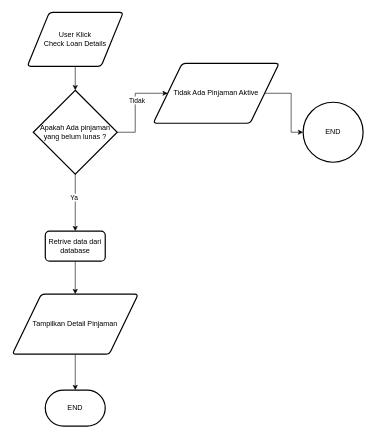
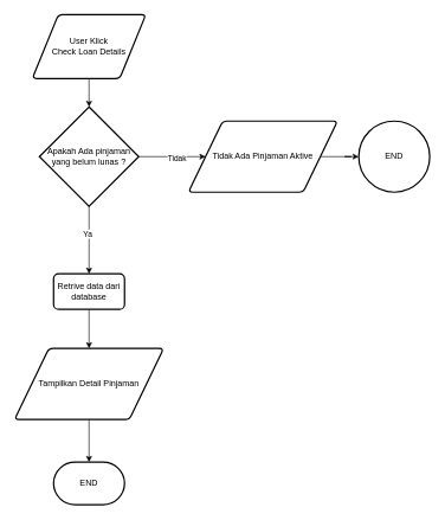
- <mxCell id="12" value="Tidak Ada Pinjaman Aktive" style="shape=parallelogram;html=1;strokeWidth=2;perimeter=parallelogramPerimeter;whiteSpace=wrap;rounded=1;arcSize=12;size=0.23;" parent="1" vertex="1"><mxGeometry x="255" y="105" width="210" height="100" as="geometry" /></mxCell>
+ <mxCell id="12" value="Tidak Ada Pinjaman Aktive" style="shape=parallelogram;html=1;strokeWidth=2;perimeter=parallelogramPerimeter;whiteSpace=wrap;rounded=1;arcSize=12;size=0.23;" parent="1" vertex="1"><mxGeometry x="265" y="170" width="210" height="100" as="geometry" /></mxCell>
